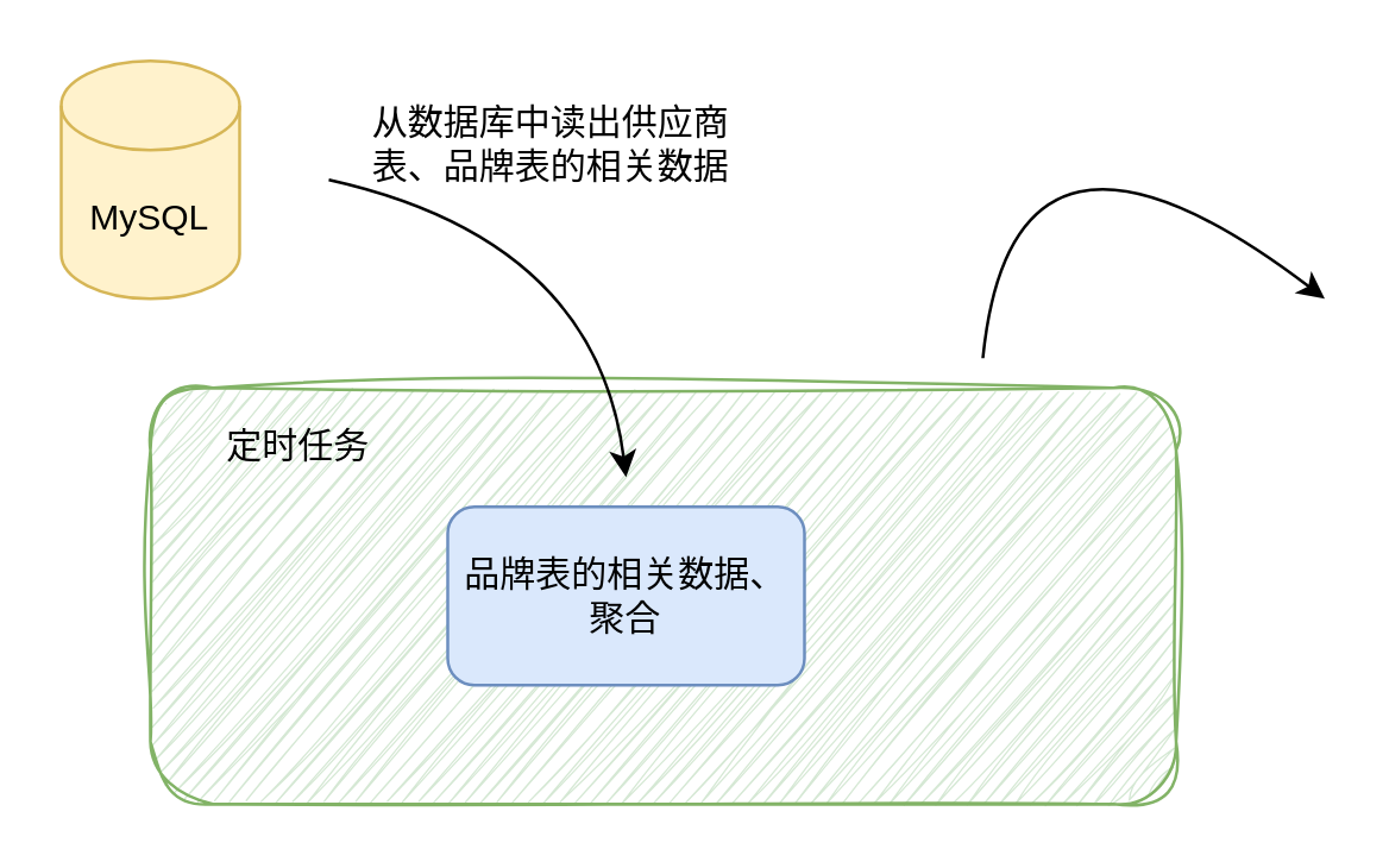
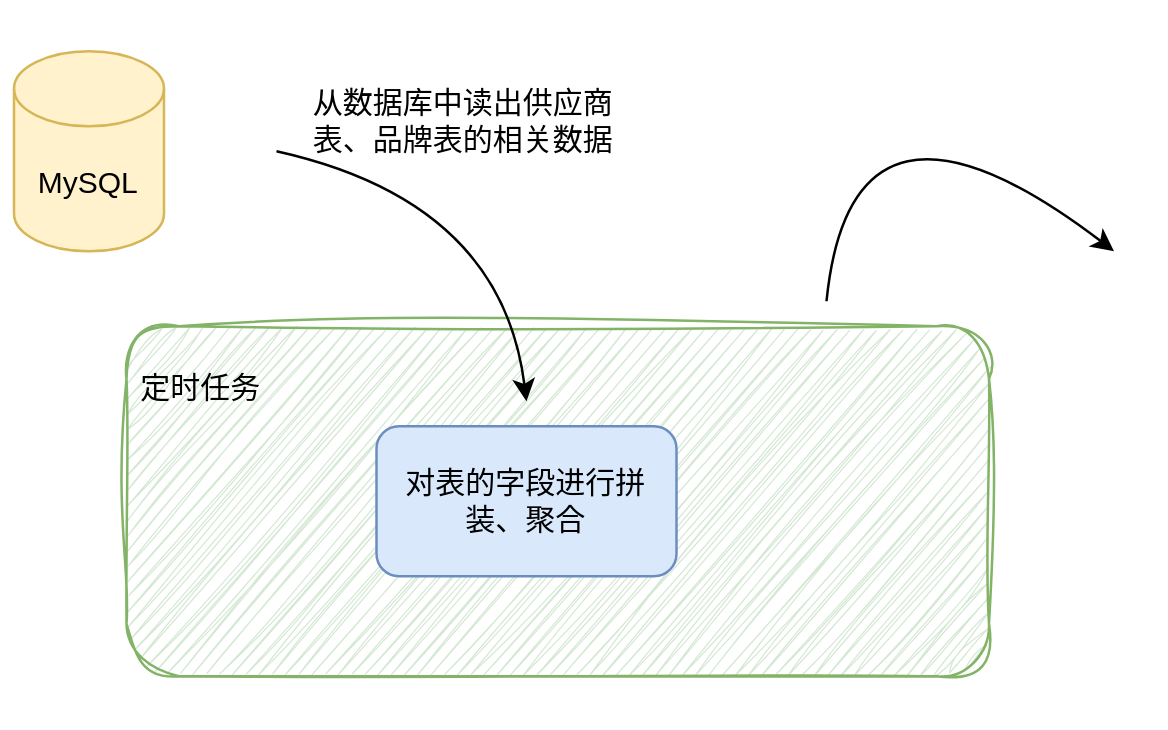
- <mxCell id="3" value="MySQL" style="shape=cylinder3;whiteSpace=wrap;html=1;boundedLbl=1;backgroundOutline=1;size=15;fillColor=#fff2cc;strokeColor=#d6b656;" parent="1" vertex="1"><mxGeometry x="20" y="20" width="60" height="80" as="geometry" /></mxCell>
+ <mxCell id="3" value="MySQL" style="shape=cylinder3;whiteSpace=wrap;html=1;boundedLbl=1;backgroundOutline=1;size=15;fillColor=#fff2cc;strokeColor=#d6b656;" parent="1" vertex="1"><mxGeometry x="5" y="20" width="60" height="80" as="geometry" /></mxCell>
- <mxCell id="7" value="定时任务" style="text;html=1;strokeColor=none;fillColor=none;align=center;verticalAlign=middle;whiteSpace=wrap;rounded=0;" vertex="1" parent="1"><mxGeometry x="70" y="135" width="60" height="30" as="geometry" /></mxCell>
+ <mxCell id="7" value="定时任务" style="text;html=1;strokeColor=none;fillColor=none;align=center;verticalAlign=middle;whiteSpace=wrap;rounded=0;" vertex="1" parent="1"><mxGeometry x="50" y="140" width="60" height="30" as="geometry" /></mxCell>
- <mxCell id="4" value="品牌表的相关数据、聚合" style="rounded=1;whiteSpace=wrap;html=1;fillColor=#dae8fc;strokeColor=#6c8ebf;" parent="1" vertex="1"><mxGeometry x="150" y="170" width="120" height="60" as="geometry" /></mxCell>
+ <mxCell id="4" value="对表的字段进行拼装、聚合" style="rounded=1;whiteSpace=wrap;html=1;fillColor=#dae8fc;strokeColor=#6c8ebf;" parent="1" vertex="1"><mxGeometry x="150" y="170" width="120" height="60" as="geometry" /></mxCell>
